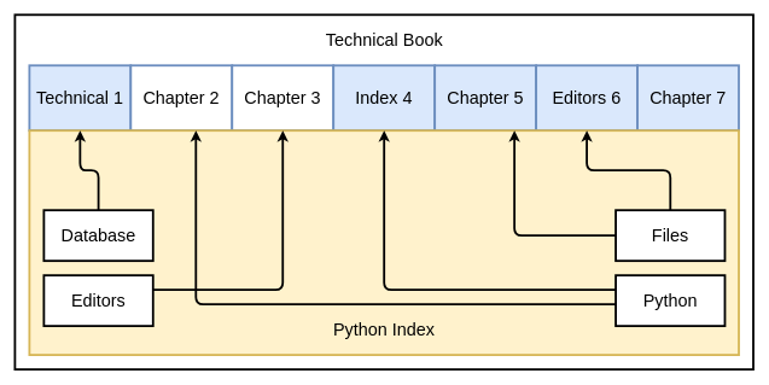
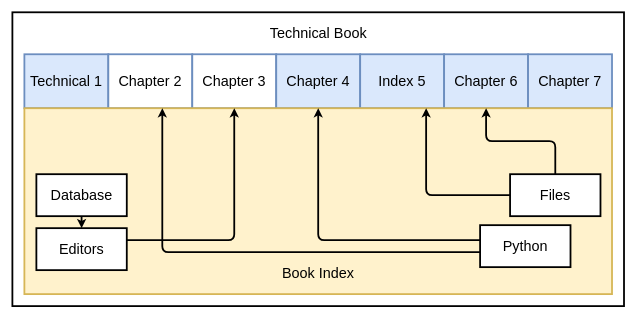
- <mxCell id="7" value="&lt;font style=&quot;font-size: 24px&quot;&gt;Index 4&lt;/font&gt;" style="rounded=0;whiteSpace=wrap;html=1;strokeWidth=3;fillColor=#dae8fc;strokeColor=#6c8ebf;" vertex="1" parent="1"><mxGeometry x="460" y="90" width="140" height="90" as="geometry" /></mxCell>
+ <mxCell id="7" value="&lt;font style=&quot;font-size: 24px&quot;&gt;Chapter 4&lt;/font&gt;" style="rounded=0;whiteSpace=wrap;html=1;strokeWidth=3;fillColor=#dae8fc;strokeColor=#6c8ebf;" vertex="1" parent="1"><mxGeometry x="460" y="90" width="140" height="90" as="geometry" /></mxCell>
- <mxCell id="8" value="&lt;font style=&quot;font-size: 24px&quot;&gt;Chapter 5&lt;/font&gt;" style="rounded=0;whiteSpace=wrap;html=1;strokeWidth=3;fillColor=#dae8fc;strokeColor=#6c8ebf;" vertex="1" parent="1"><mxGeometry x="600" y="90" width="140" height="90" as="geometry" /></mxCell>
+ <mxCell id="8" value="&lt;font style=&quot;font-size: 24px&quot;&gt;Index 5&lt;/font&gt;" style="rounded=0;whiteSpace=wrap;html=1;strokeWidth=3;fillColor=#dae8fc;strokeColor=#6c8ebf;" vertex="1" parent="1"><mxGeometry x="600" y="90" width="140" height="90" as="geometry" /></mxCell>
- <mxCell id="9" value="&lt;font style=&quot;font-size: 24px&quot;&gt;Editors 6&lt;/font&gt;" style="rounded=0;whiteSpace=wrap;html=1;strokeWidth=3;fillColor=#dae8fc;strokeColor=#6c8ebf;" vertex="1" parent="1"><mxGeometry x="740" y="90" width="140" height="90" as="geometry" /></mxCell>
+ <mxCell id="9" value="&lt;font style=&quot;font-size: 24px&quot;&gt;Chapter 6&lt;/font&gt;" style="rounded=0;whiteSpace=wrap;html=1;strokeWidth=3;fillColor=#dae8fc;strokeColor=#6c8ebf;" vertex="1" parent="1"><mxGeometry x="740" y="90" width="140" height="90" as="geometry" /></mxCell>
- <mxCell id="13" style="edgeStyle=orthogonalEdgeStyle;html=1;strokeWidth=3;" edge="1" parent="1" source="14" target="4"><mxGeometry relative="1" as="geometry" /></mxCell>
+ <mxCell id="13" style="edgeStyle=orthogonalEdgeStyle;html=1;strokeWidth=3;" edge="1" parent="1" source="14" target="22"><mxGeometry relative="1" as="geometry" /></mxCell>
- <mxCell id="17" value="&lt;font style=&quot;font-size: 24px&quot;&gt;Python&lt;/font&gt;" style="rounded=0;whiteSpace=wrap;html=1;strokeWidth=3;" vertex="1" parent="1"><mxGeometry x="849.996" y="380" width="150.769" height="70" as="geometry" /></mxCell>
+ <mxCell id="17" value="&lt;font style=&quot;font-size: 24px&quot;&gt;Python&lt;/font&gt;" style="rounded=0;whiteSpace=wrap;html=1;strokeWidth=3;" vertex="1" parent="1"><mxGeometry x="799.996" y="375" width="150.769" height="70" as="geometry" /></mxCell>
- <mxCell id="12" value="&lt;font style=&quot;font-size: 24px&quot;&gt;Python Index&lt;/font&gt;" style="text;html=1;strokeColor=none;fillColor=none;align=center;verticalAlign=middle;whiteSpace=wrap;rounded=0;" vertex="1" parent="1"><mxGeometry x="438.125" y="440" width="183.75" height="30" as="geometry" /></mxCell>
+ <mxCell id="12" value="&lt;font style=&quot;font-size: 24px&quot;&gt;Book Index&lt;/font&gt;" style="text;html=1;strokeColor=none;fillColor=none;align=center;verticalAlign=middle;whiteSpace=wrap;rounded=0;" vertex="1" parent="1"><mxGeometry x="438.125" y="440" width="183.75" height="30" as="geometry" /></mxCell>
